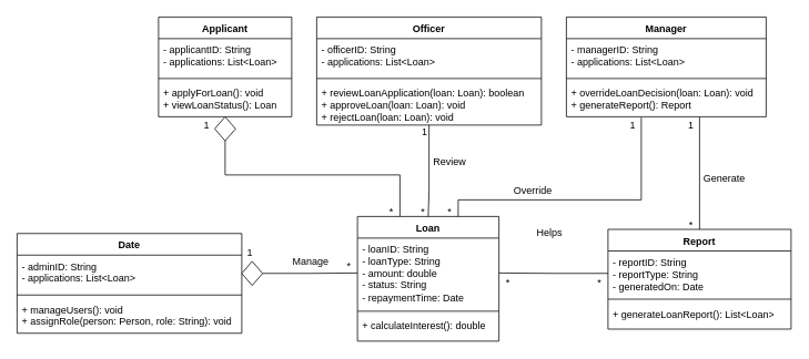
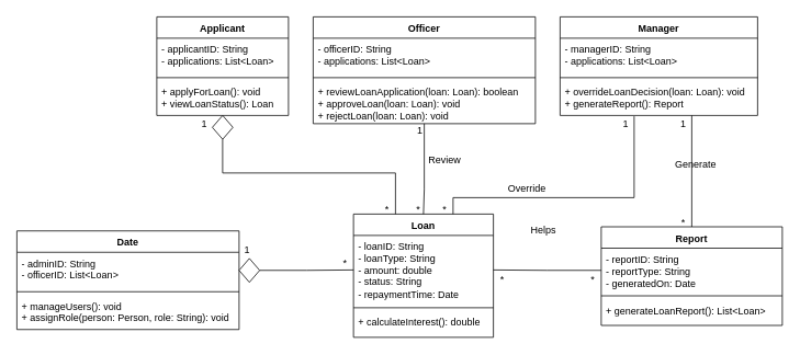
- <mxCell id="45" value="Generate" style="text;html=1;align=center;verticalAlign=middle;whiteSpace=wrap;rounded=0;" parent="1" vertex="1"><mxGeometry x="840" y="200" width="60" height="30" as="geometry" /></mxCell>
+ <mxCell id="45" value="Generate" style="text;html=1;align=center;verticalAlign=middle;whiteSpace=wrap;rounded=0;" parent="1" vertex="1"><mxGeometry x="815" y="185" width="60" height="30" as="geometry" /></mxCell>
- <mxCell id="50" value="Manage" style="text;html=1;align=center;verticalAlign=middle;whiteSpace=wrap;rounded=0;" vertex="1" parent="1"><mxGeometry x="342.5" y="300" width="60" height="30" as="geometry" /></mxCell>
- <mxCell id="15" value="- adminID: String&lt;div&gt;- applications: List&amp;lt;Loan&amp;gt;&lt;/div&gt;" style="text;strokeColor=none;fillColor=none;align=left;verticalAlign=top;spacingLeft=4;spacingRight=4;overflow=hidden;rotatable=0;points=[[0,0.5],[1,0.5]];portConstraint=eastwest;whiteSpace=wrap;html=1;" parent="14" vertex="1"><mxGeometry y="26" width="270" height="44" as="geometry" /></mxCell>
+ <mxCell id="15" value="- adminID: String&lt;div&gt;- officerID: List&amp;lt;Loan&amp;gt;&lt;/div&gt;" style="text;strokeColor=none;fillColor=none;align=left;verticalAlign=top;spacingLeft=4;spacingRight=4;overflow=hidden;rotatable=0;points=[[0,0.5],[1,0.5]];portConstraint=eastwest;whiteSpace=wrap;html=1;" parent="14" vertex="1"><mxGeometry y="26" width="270" height="44" as="geometry" /></mxCell>
